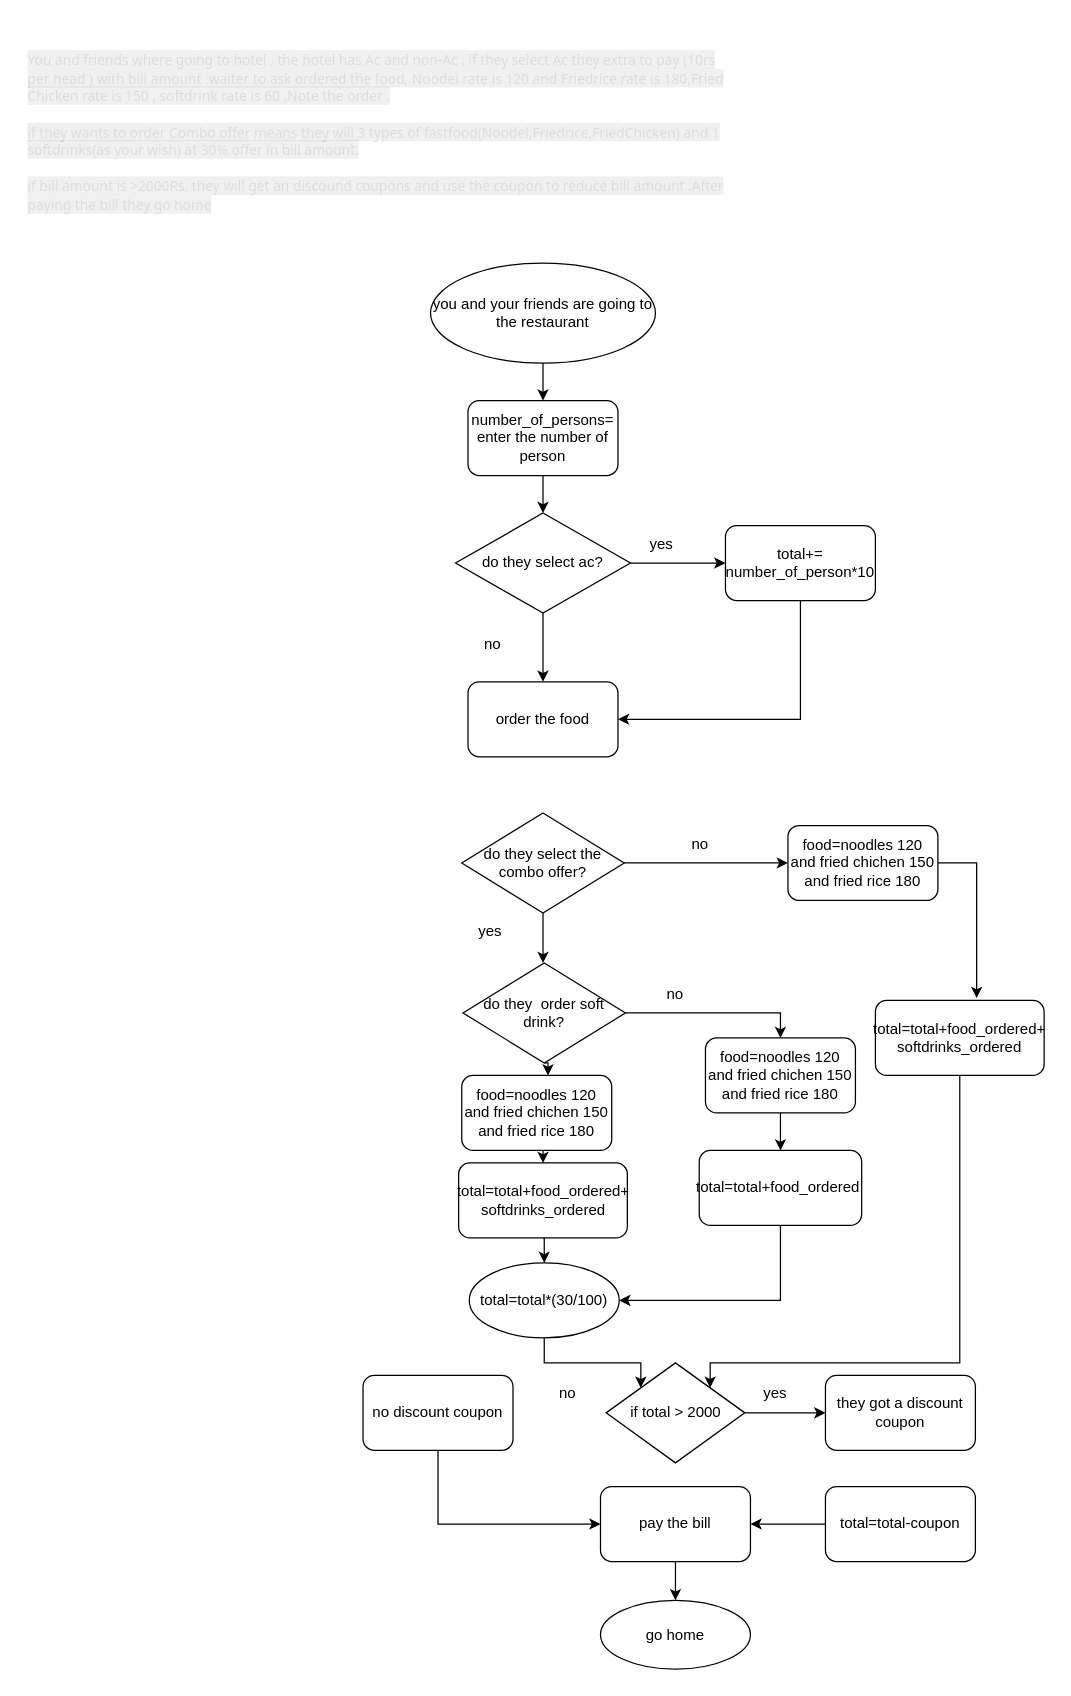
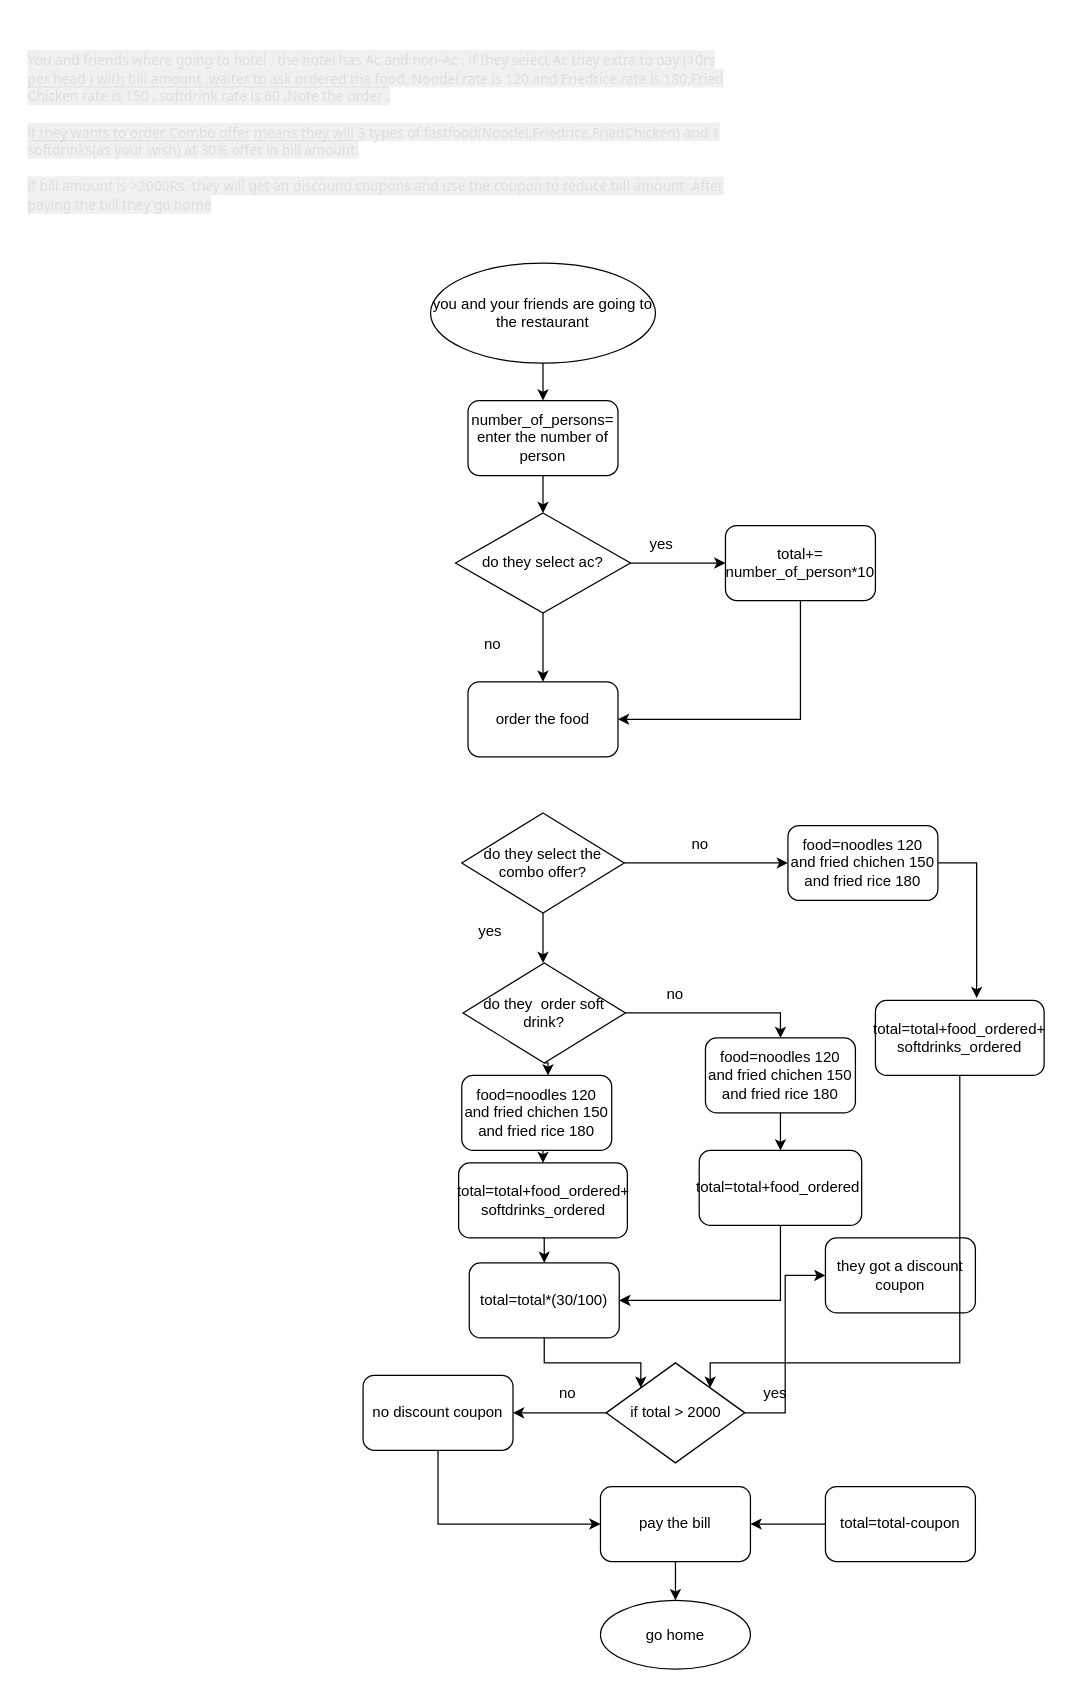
- <mxCell id="26" value="total=total*(30/100)" style="ellipse;whiteSpace=wrap;html=1;" parent="1" vertex="1"><mxGeometry x="375" y="1010" width="120" height="60" as="geometry" /></mxCell>
+ <mxCell id="26" value="total=total*(30/100)" style="rounded=1;whiteSpace=wrap;html=1;" parent="1" vertex="1"><mxGeometry x="375" y="1010" width="120" height="60" as="geometry" /></mxCell>
+ <mxCell id="30" style="edgeStyle=orthogonalEdgeStyle;rounded=0;orthogonalLoop=1;jettySize=auto;html=1;exitX=0;exitY=0.5;exitDx=0;exitDy=0;entryX=1;entryY=0.5;entryDx=0;entryDy=0;" parent="1" source="32" target="35" edge="1"><mxGeometry relative="1" as="geometry" /></mxCell>
- <mxCell id="33" value="they got a discount coupon" style="rounded=1;whiteSpace=wrap;html=1;" parent="1" vertex="1"><mxGeometry x="660" y="1100" width="120" height="60" as="geometry" /></mxCell>
+ <mxCell id="33" value="they got a discount coupon" style="rounded=1;whiteSpace=wrap;html=1;" parent="1" vertex="1"><mxGeometry x="660" y="990" width="120" height="60" as="geometry" /></mxCell>
